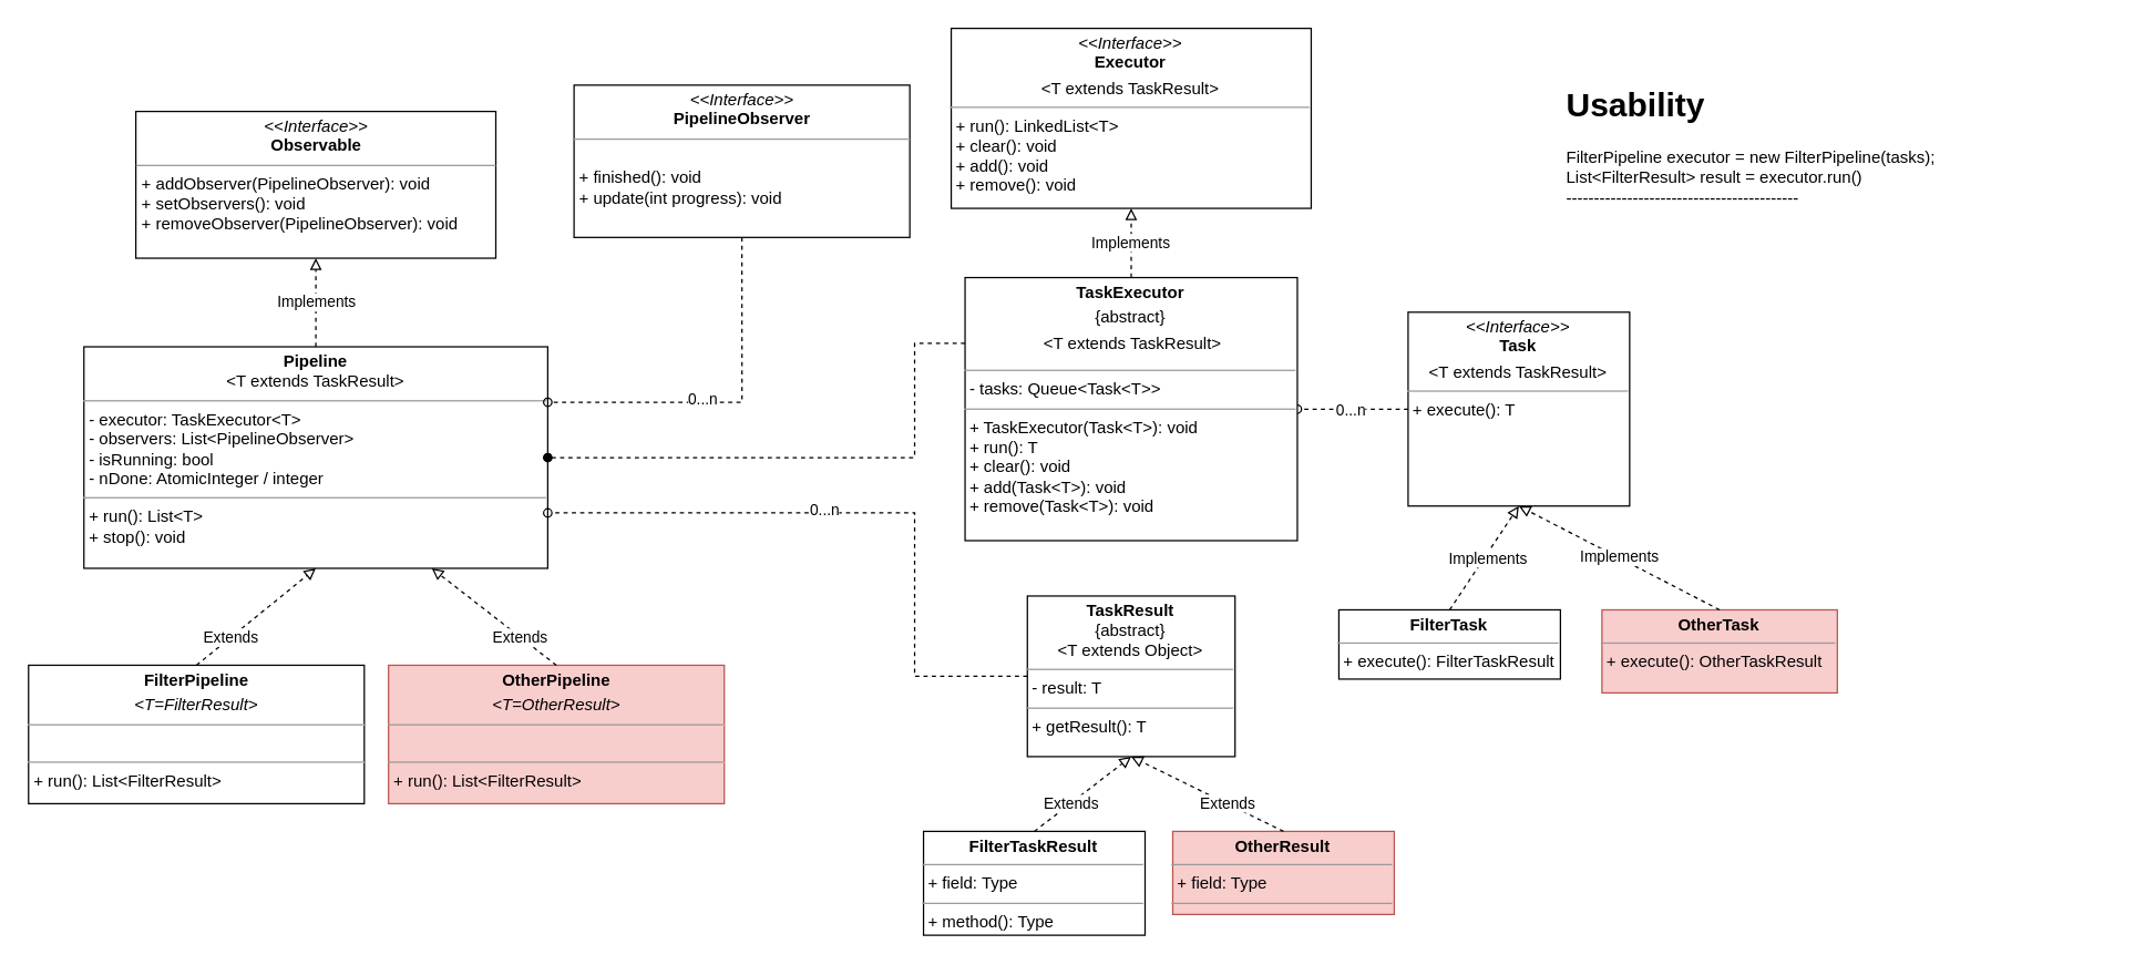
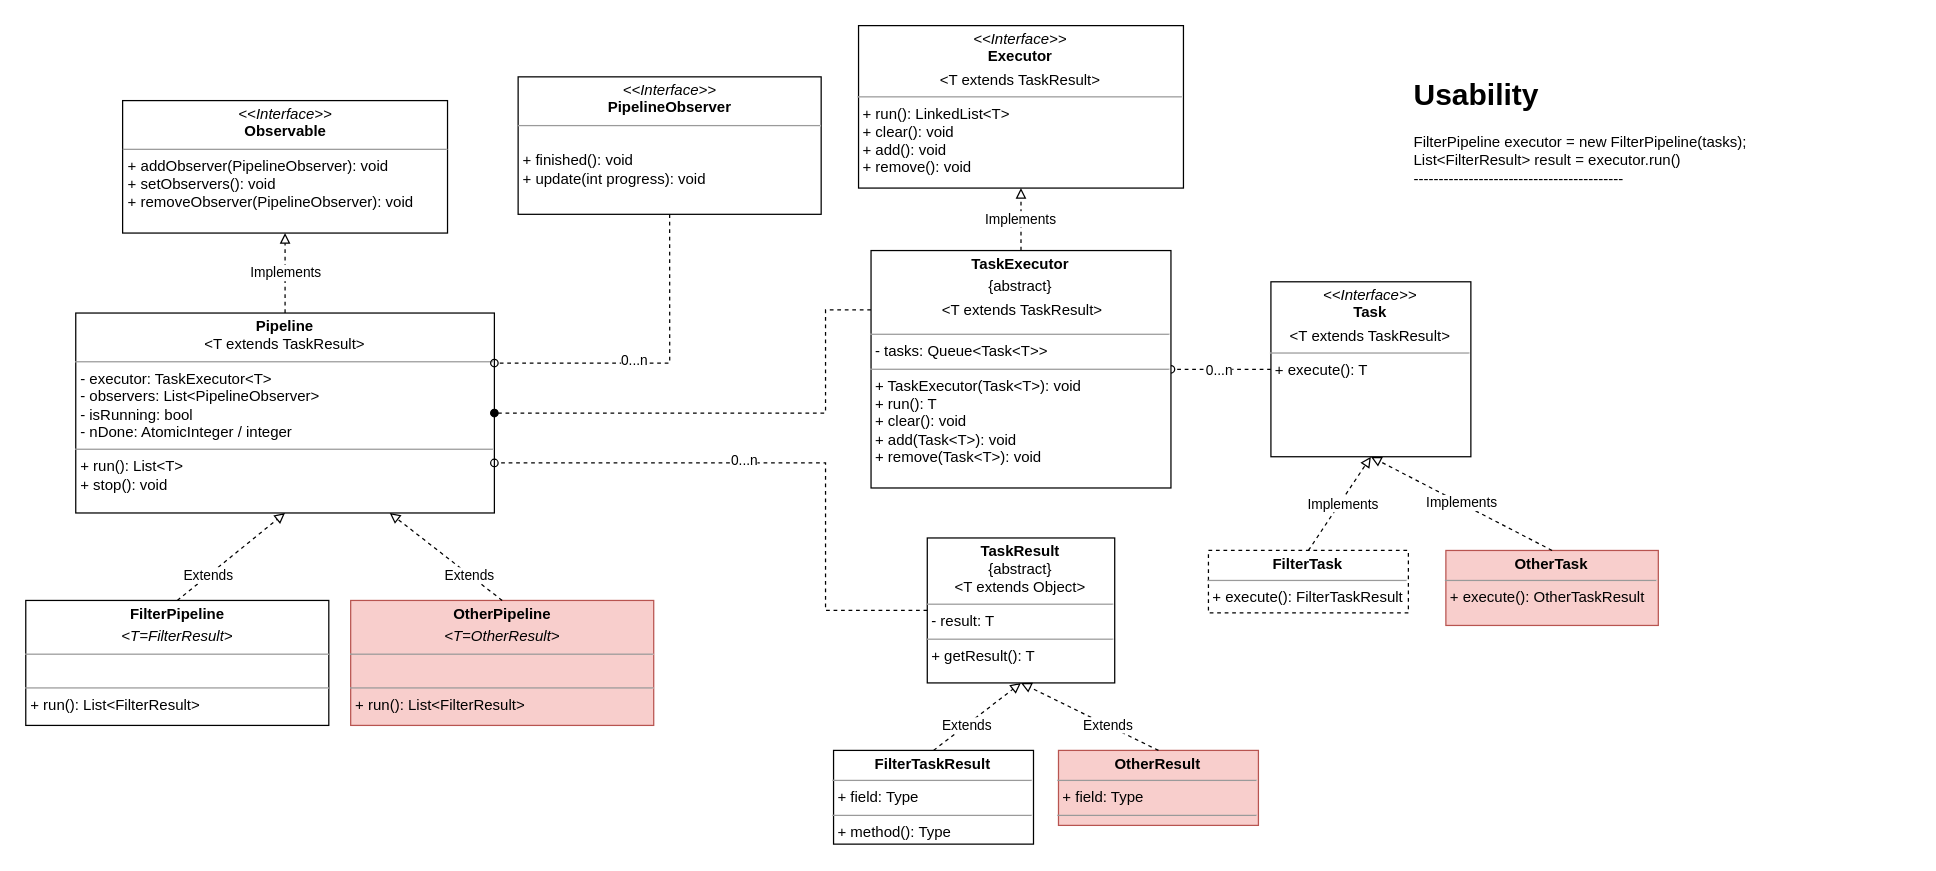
- <mxCell id="10" value="&lt;p style=&quot;margin:0px;margin-top:4px;text-align:center;&quot;&gt;&lt;b&gt;FilterTask&lt;/b&gt;&lt;/p&gt;&lt;hr size=&quot;1&quot;&gt;&lt;p style=&quot;margin:0px;margin-left:4px;&quot;&gt;+ execute(): FilterTaskResult&lt;/p&gt;&lt;p style=&quot;margin:0px;margin-left:4px;&quot;&gt;&lt;br&gt;&lt;/p&gt;" style="verticalAlign=top;align=left;overflow=fill;fontSize=12;fontFamily=Helvetica;html=1;" vertex="1" parent="1"><mxGeometry x="966.41" y="440" width="160" height="50" as="geometry" /></mxCell>
+ <mxCell id="10" value="&lt;p style=&quot;margin:0px;margin-top:4px;text-align:center;&quot;&gt;&lt;b&gt;FilterTask&lt;/b&gt;&lt;/p&gt;&lt;hr size=&quot;1&quot;&gt;&lt;p style=&quot;margin:0px;margin-left:4px;&quot;&gt;+ execute(): FilterTaskResult&lt;/p&gt;&lt;p style=&quot;margin:0px;margin-left:4px;&quot;&gt;&lt;br&gt;&lt;/p&gt;" style="verticalAlign=top;align=left;overflow=fill;fontSize=12;fontFamily=Helvetica;html=1;dashed=1;" vertex="1" parent="1"><mxGeometry x="966.41" y="440" width="160" height="50" as="geometry" /></mxCell>
